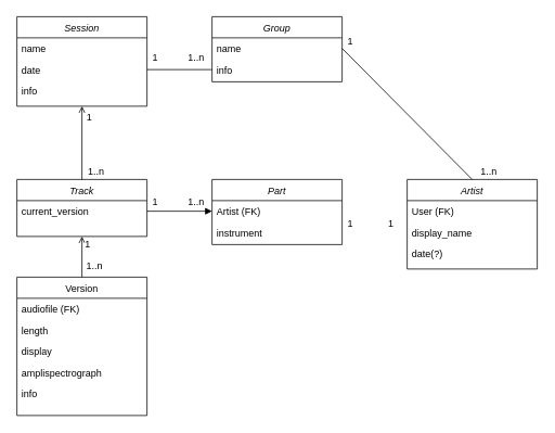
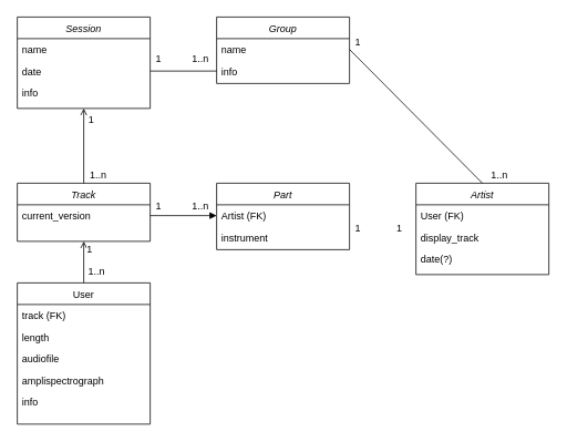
- <mxCell id="12" value="display_name" style="text;align=left;verticalAlign=top;spacingLeft=4;spacingRight=4;overflow=hidden;rotatable=0;points=[[0,0.5],[1,0.5]];portConstraint=eastwest;" vertex="1" parent="10"><mxGeometry y="52" width="160" height="26" as="geometry" /></mxCell>
+ <mxCell id="12" value="display_track" style="text;align=left;verticalAlign=top;spacingLeft=4;spacingRight=4;overflow=hidden;rotatable=0;points=[[0,0.5],[1,0.5]];portConstraint=eastwest;" vertex="1" parent="10"><mxGeometry y="52" width="160" height="26" as="geometry" /></mxCell>
- <mxCell id="4" value="Version" style="swimlane;fontStyle=0;align=center;verticalAlign=top;childLayout=stackLayout;horizontal=1;startSize=26;horizontalStack=0;resizeParent=1;resizeLast=0;collapsible=1;marginBottom=0;rounded=0;shadow=0;strokeWidth=1;" parent="1" vertex="1"><mxGeometry x="20" y="340" width="160" height="170" as="geometry"><mxRectangle x="130" y="380" width="160" height="26" as="alternateBounds" /></mxGeometry></mxCell>
+ <mxCell id="4" value="User" style="swimlane;fontStyle=0;align=center;verticalAlign=top;childLayout=stackLayout;horizontal=1;startSize=26;horizontalStack=0;resizeParent=1;resizeLast=0;collapsible=1;marginBottom=0;rounded=0;shadow=0;strokeWidth=1;" parent="1" vertex="1"><mxGeometry x="20" y="340" width="160" height="170" as="geometry"><mxRectangle x="130" y="380" width="160" height="26" as="alternateBounds" /></mxGeometry></mxCell>
- <mxCell id="5" value="audiofile (FK)" style="text;align=left;verticalAlign=top;spacingLeft=4;spacingRight=4;overflow=hidden;rotatable=0;points=[[0,0.5],[1,0.5]];portConstraint=eastwest;" parent="4" vertex="1"><mxGeometry y="26" width="160" height="26" as="geometry" /></mxCell>
+ <mxCell id="5" value="track (FK)" style="text;align=left;verticalAlign=top;spacingLeft=4;spacingRight=4;overflow=hidden;rotatable=0;points=[[0,0.5],[1,0.5]];portConstraint=eastwest;" parent="4" vertex="1"><mxGeometry y="26" width="160" height="26" as="geometry" /></mxCell>
- <mxCell id="7" value="display" style="text;align=left;verticalAlign=top;spacingLeft=4;spacingRight=4;overflow=hidden;rotatable=0;points=[[0,0.5],[1,0.5]];portConstraint=eastwest;rounded=0;shadow=0;html=0;" vertex="1" parent="4"><mxGeometry y="78" width="160" height="26" as="geometry" /></mxCell>
+ <mxCell id="7" value="audiofile" style="text;align=left;verticalAlign=top;spacingLeft=4;spacingRight=4;overflow=hidden;rotatable=0;points=[[0,0.5],[1,0.5]];portConstraint=eastwest;rounded=0;shadow=0;html=0;" vertex="1" parent="4"><mxGeometry y="78" width="160" height="26" as="geometry" /></mxCell>
